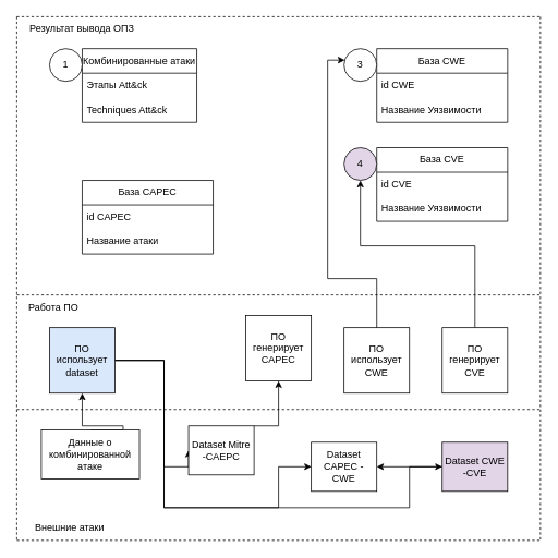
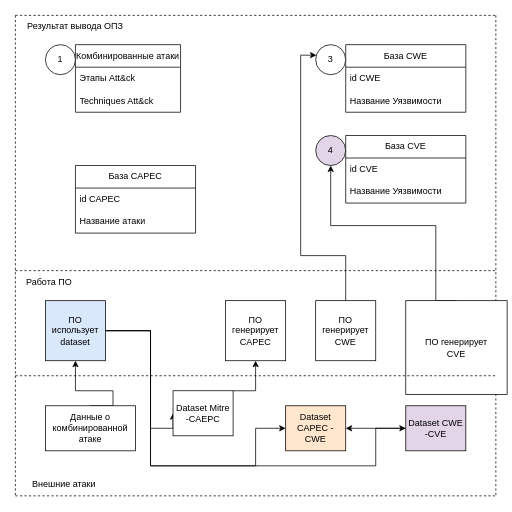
- <mxCell id="14" value="ПО генерирует CAPEC" style="whiteSpace=wrap;html=1;aspect=fixed;" parent="1" vertex="1"><mxGeometry x="300" y="385" width="80" height="80" as="geometry" /></mxCell>
+ <mxCell id="14" value="ПО генерирует CAPEC" style="whiteSpace=wrap;html=1;aspect=fixed;" parent="1" vertex="1"><mxGeometry x="300" y="400" width="80" height="80" as="geometry" /></mxCell>
- <mxCell id="20" value="ПО использует&lt;div&gt;CWE&lt;/div&gt;" style="whiteSpace=wrap;html=1;aspect=fixed;" parent="1" vertex="1"><mxGeometry x="420" y="400" width="80" height="80" as="geometry" /></mxCell>
+ <mxCell id="20" value="ПО генерирует&lt;div&gt;CWE&lt;/div&gt;" style="whiteSpace=wrap;html=1;aspect=fixed;" parent="1" vertex="1"><mxGeometry x="420" y="400" width="80" height="80" as="geometry" /></mxCell>
- <mxCell id="22" value="ПО генерирует&lt;div&gt;CVE&lt;/div&gt;" style="whiteSpace=wrap;html=1;aspect=fixed;" parent="1" vertex="1"><mxGeometry x="540" y="400" width="80" height="80" as="geometry" /></mxCell>
+ <mxCell id="22" value="ПО генерирует&lt;div&gt;CVE&lt;/div&gt;" style="whiteSpace=wrap;html=1;aspect=fixed;" parent="1" vertex="1"><mxGeometry x="540" y="400" width="135" height="125" as="geometry" /></mxCell>
- <mxCell id="30" value="Данные о комбинированной атаке" style="rounded=0;whiteSpace=wrap;html=1;" parent="1" vertex="1"><mxGeometry x="50" y="525" width="120" height="60" as="geometry" /></mxCell>
+ <mxCell id="30" value="Данные о комбинированной атаке" style="rounded=0;whiteSpace=wrap;html=1;" parent="1" vertex="1"><mxGeometry x="60" y="540" width="120" height="60" as="geometry" /></mxCell>
- <mxCell id="39" value="Dataset CAPEC - CWE" style="rounded=0;whiteSpace=wrap;html=1;" parent="1" vertex="1"><mxGeometry x="380" y="540" width="80" height="60" as="geometry" /></mxCell>
+ <mxCell id="39" value="Dataset CAPEC - CWE" style="rounded=0;whiteSpace=wrap;html=1;fillColor=#ffe6cc;" parent="1" vertex="1"><mxGeometry x="380" y="540" width="80" height="60" as="geometry" /></mxCell>
